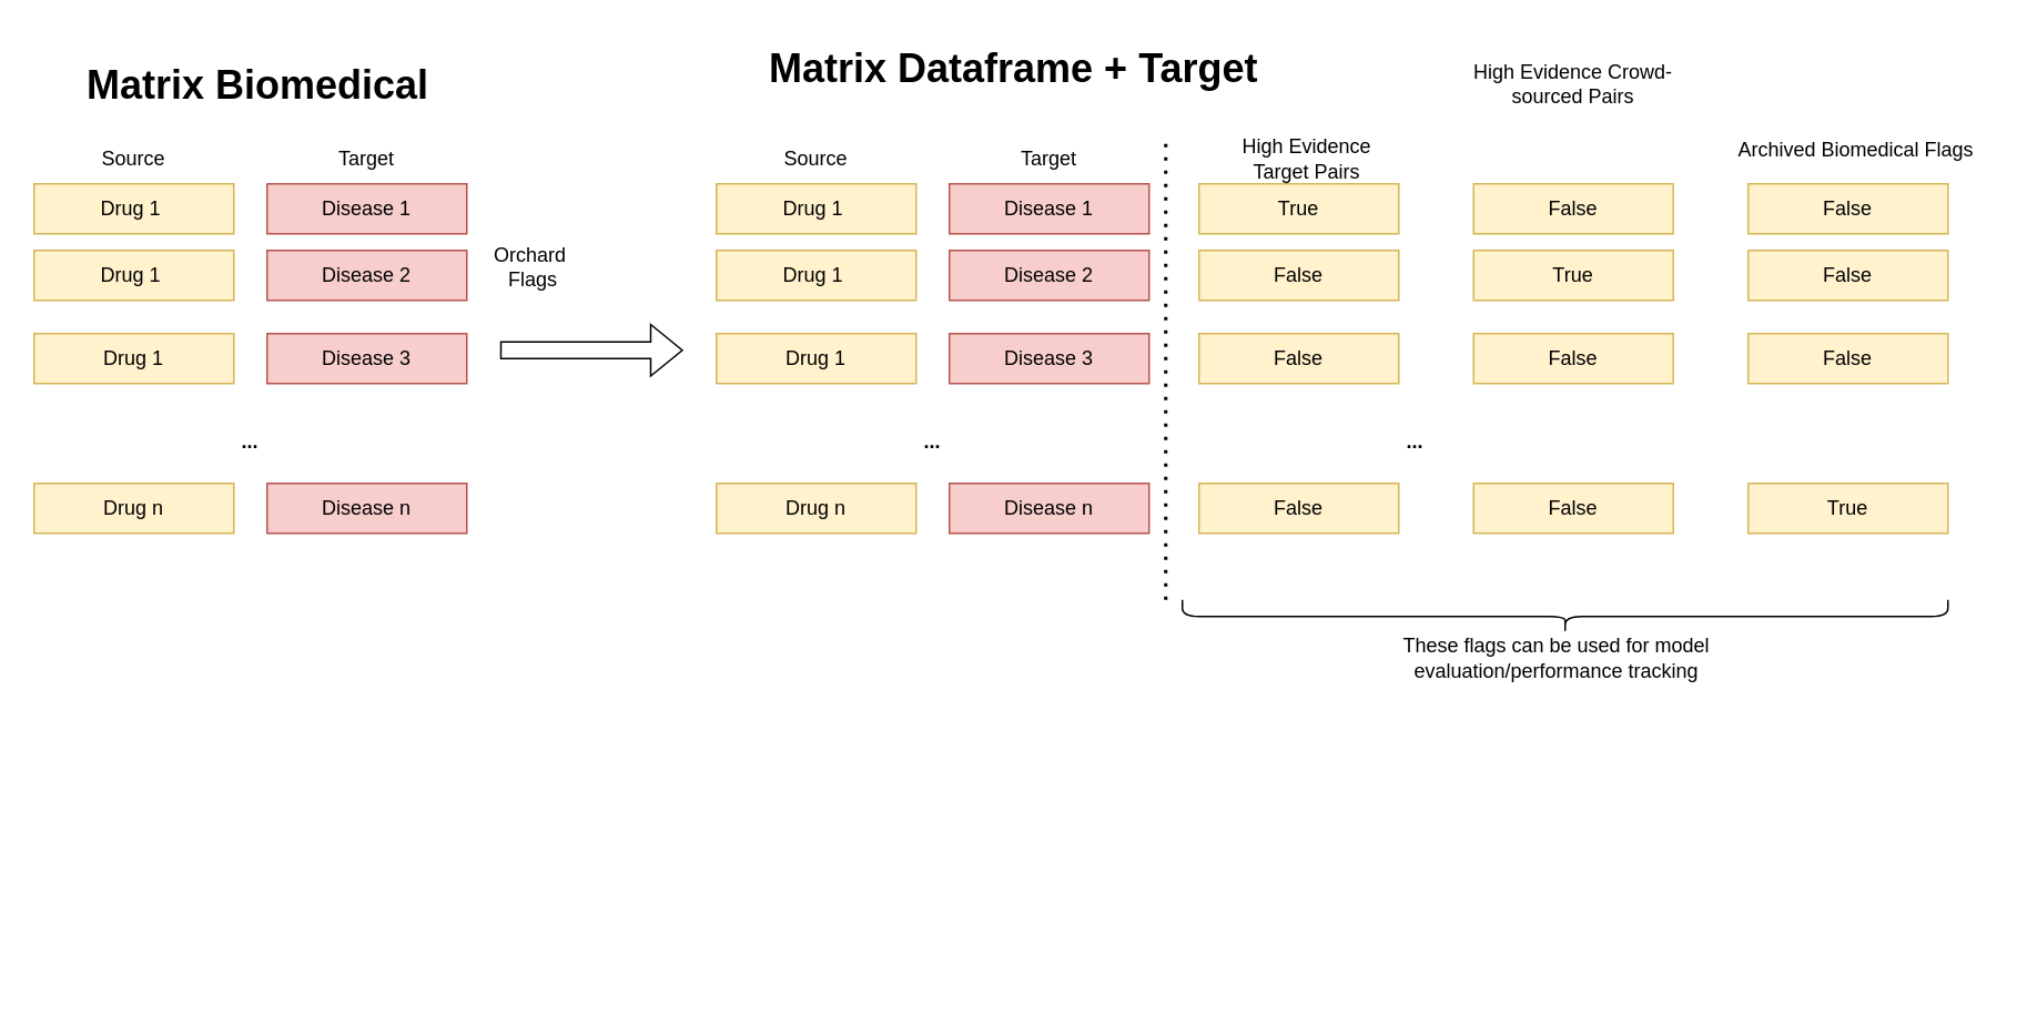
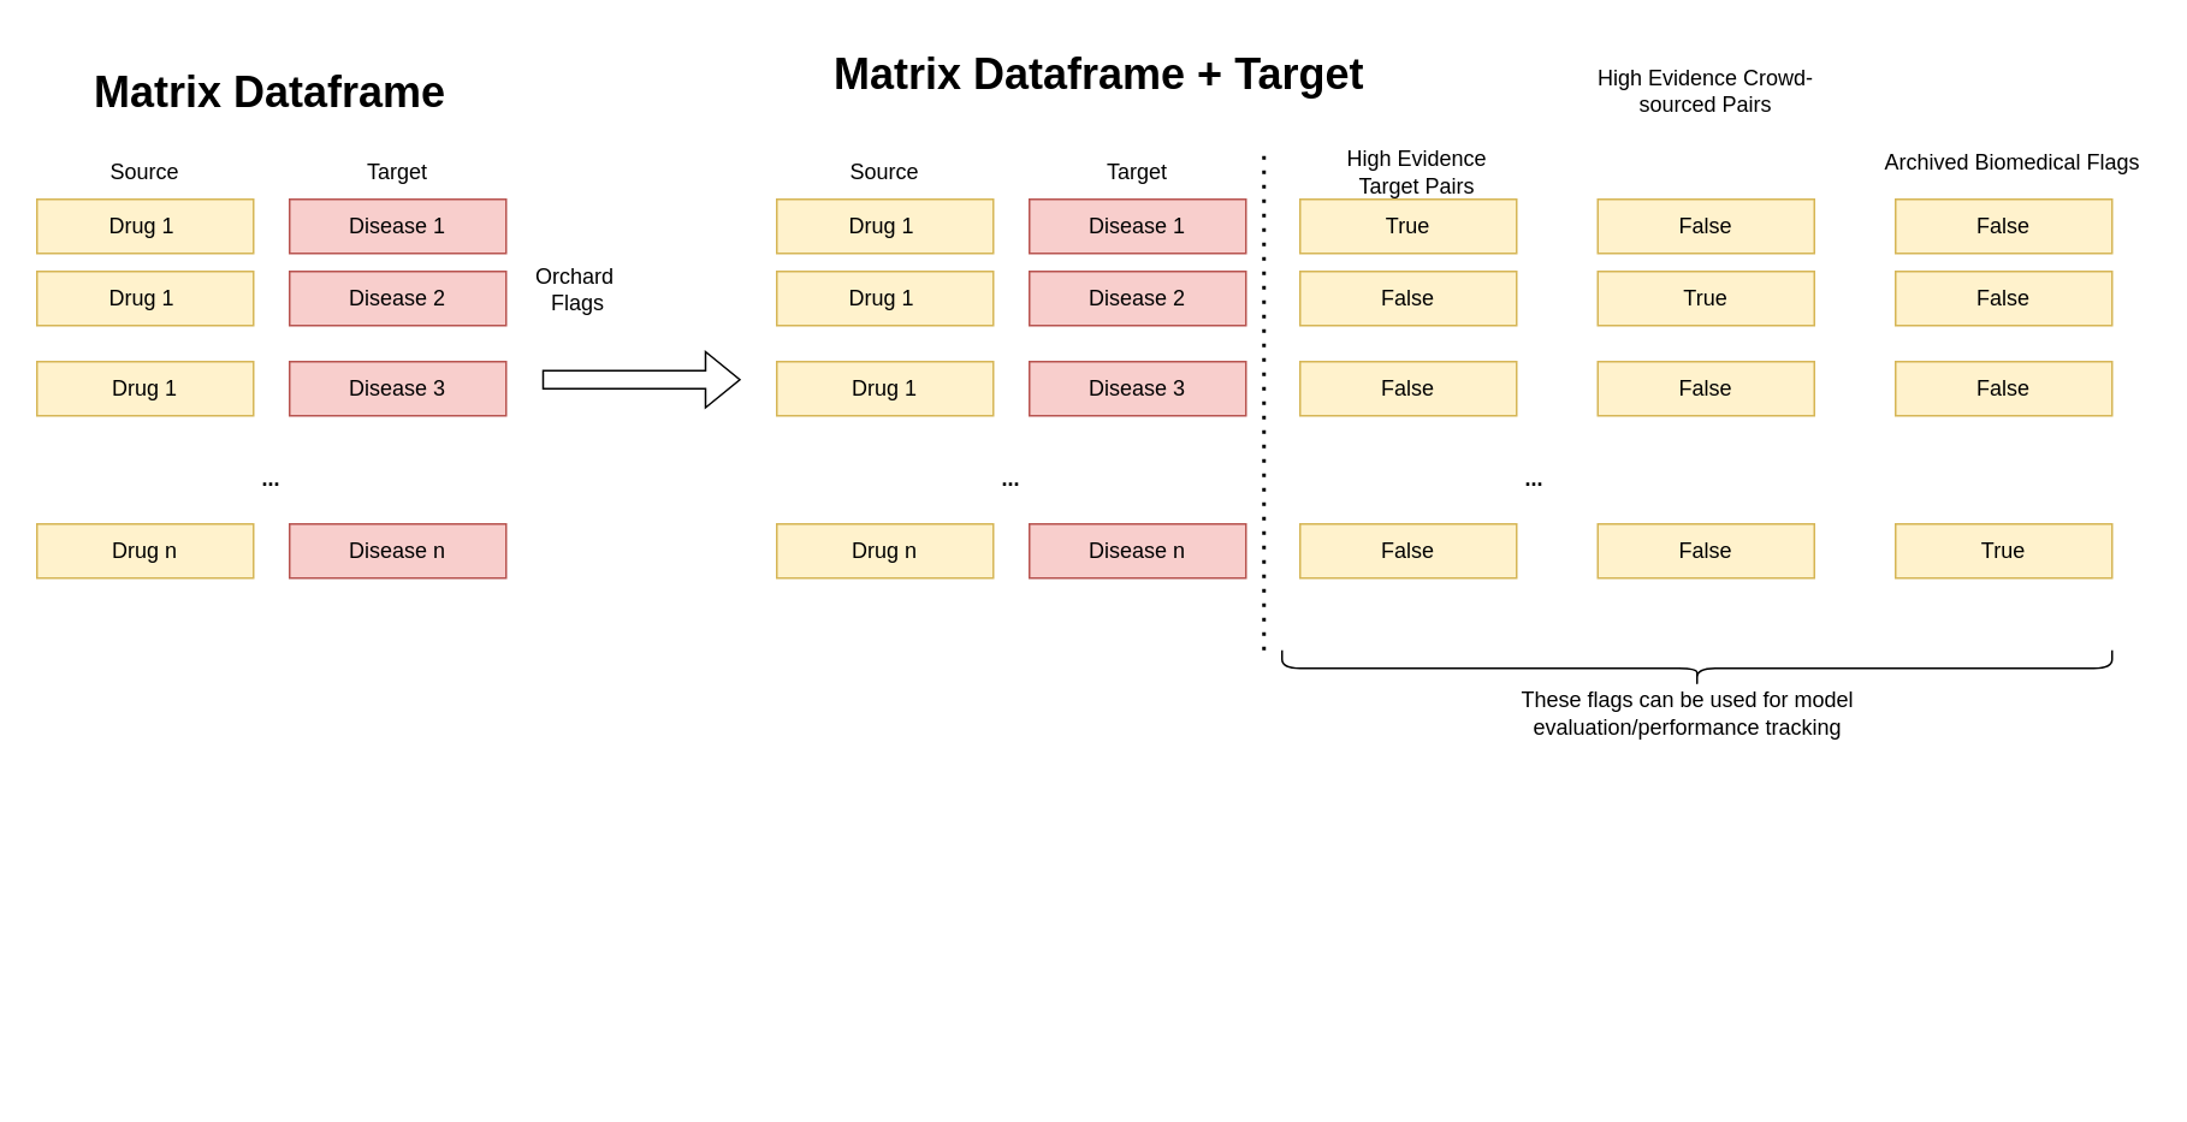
- <mxCell id="3" value="&lt;h1 style=&quot;margin-top: 0px;&quot;&gt;Matrix Biomedical&lt;/h1&gt;&lt;p&gt;&lt;br&gt;&lt;/p&gt;" style="text;html=1;whiteSpace=wrap;overflow=hidden;rounded=0;" vertex="1" parent="1"><mxGeometry x="50" y="30" width="230" height="120" as="geometry" /></mxCell>
+ <mxCell id="3" value="&lt;h1 style=&quot;margin-top: 0px;&quot;&gt;Matrix Dataframe&lt;/h1&gt;&lt;p&gt;&lt;br&gt;&lt;/p&gt;" style="text;html=1;whiteSpace=wrap;overflow=hidden;rounded=0;" vertex="1" parent="1"><mxGeometry x="50" y="30" width="230" height="120" as="geometry" /></mxCell>
